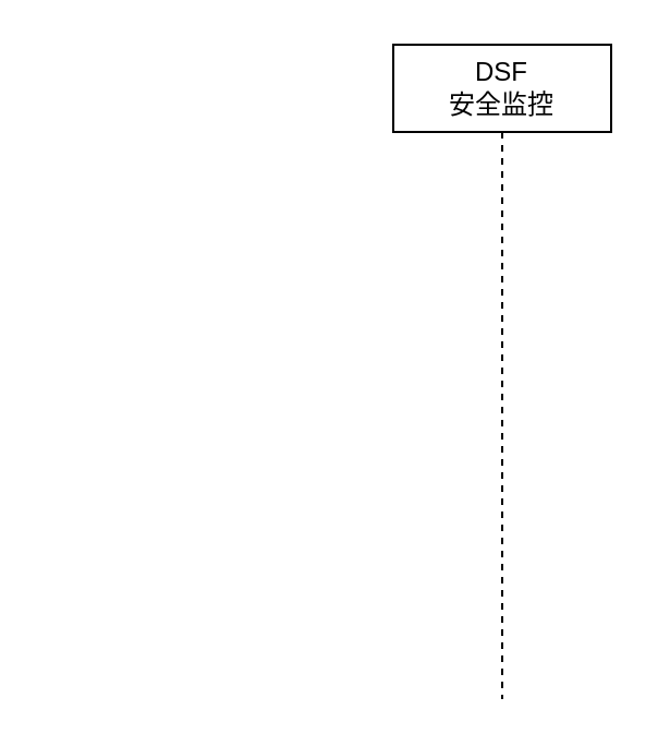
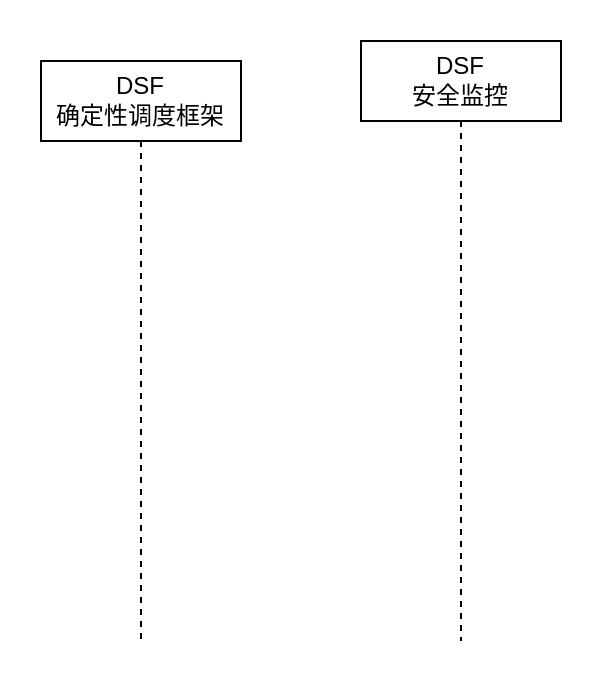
+ <mxCell id="2" value="DSF&lt;div&gt;确定性调度框架&lt;/div&gt;" style="shape=umlLifeline;perimeter=lifelinePerimeter;whiteSpace=wrap;html=1;container=1;dropTarget=0;collapsible=0;recursiveResize=0;outlineConnect=0;portConstraint=eastwest;newEdgeStyle={&quot;curved&quot;:0,&quot;rounded&quot;:0};size=40;" vertex="1" parent="1"><mxGeometry x="20" y="30" width="100" height="290" as="geometry" /></mxCell>
